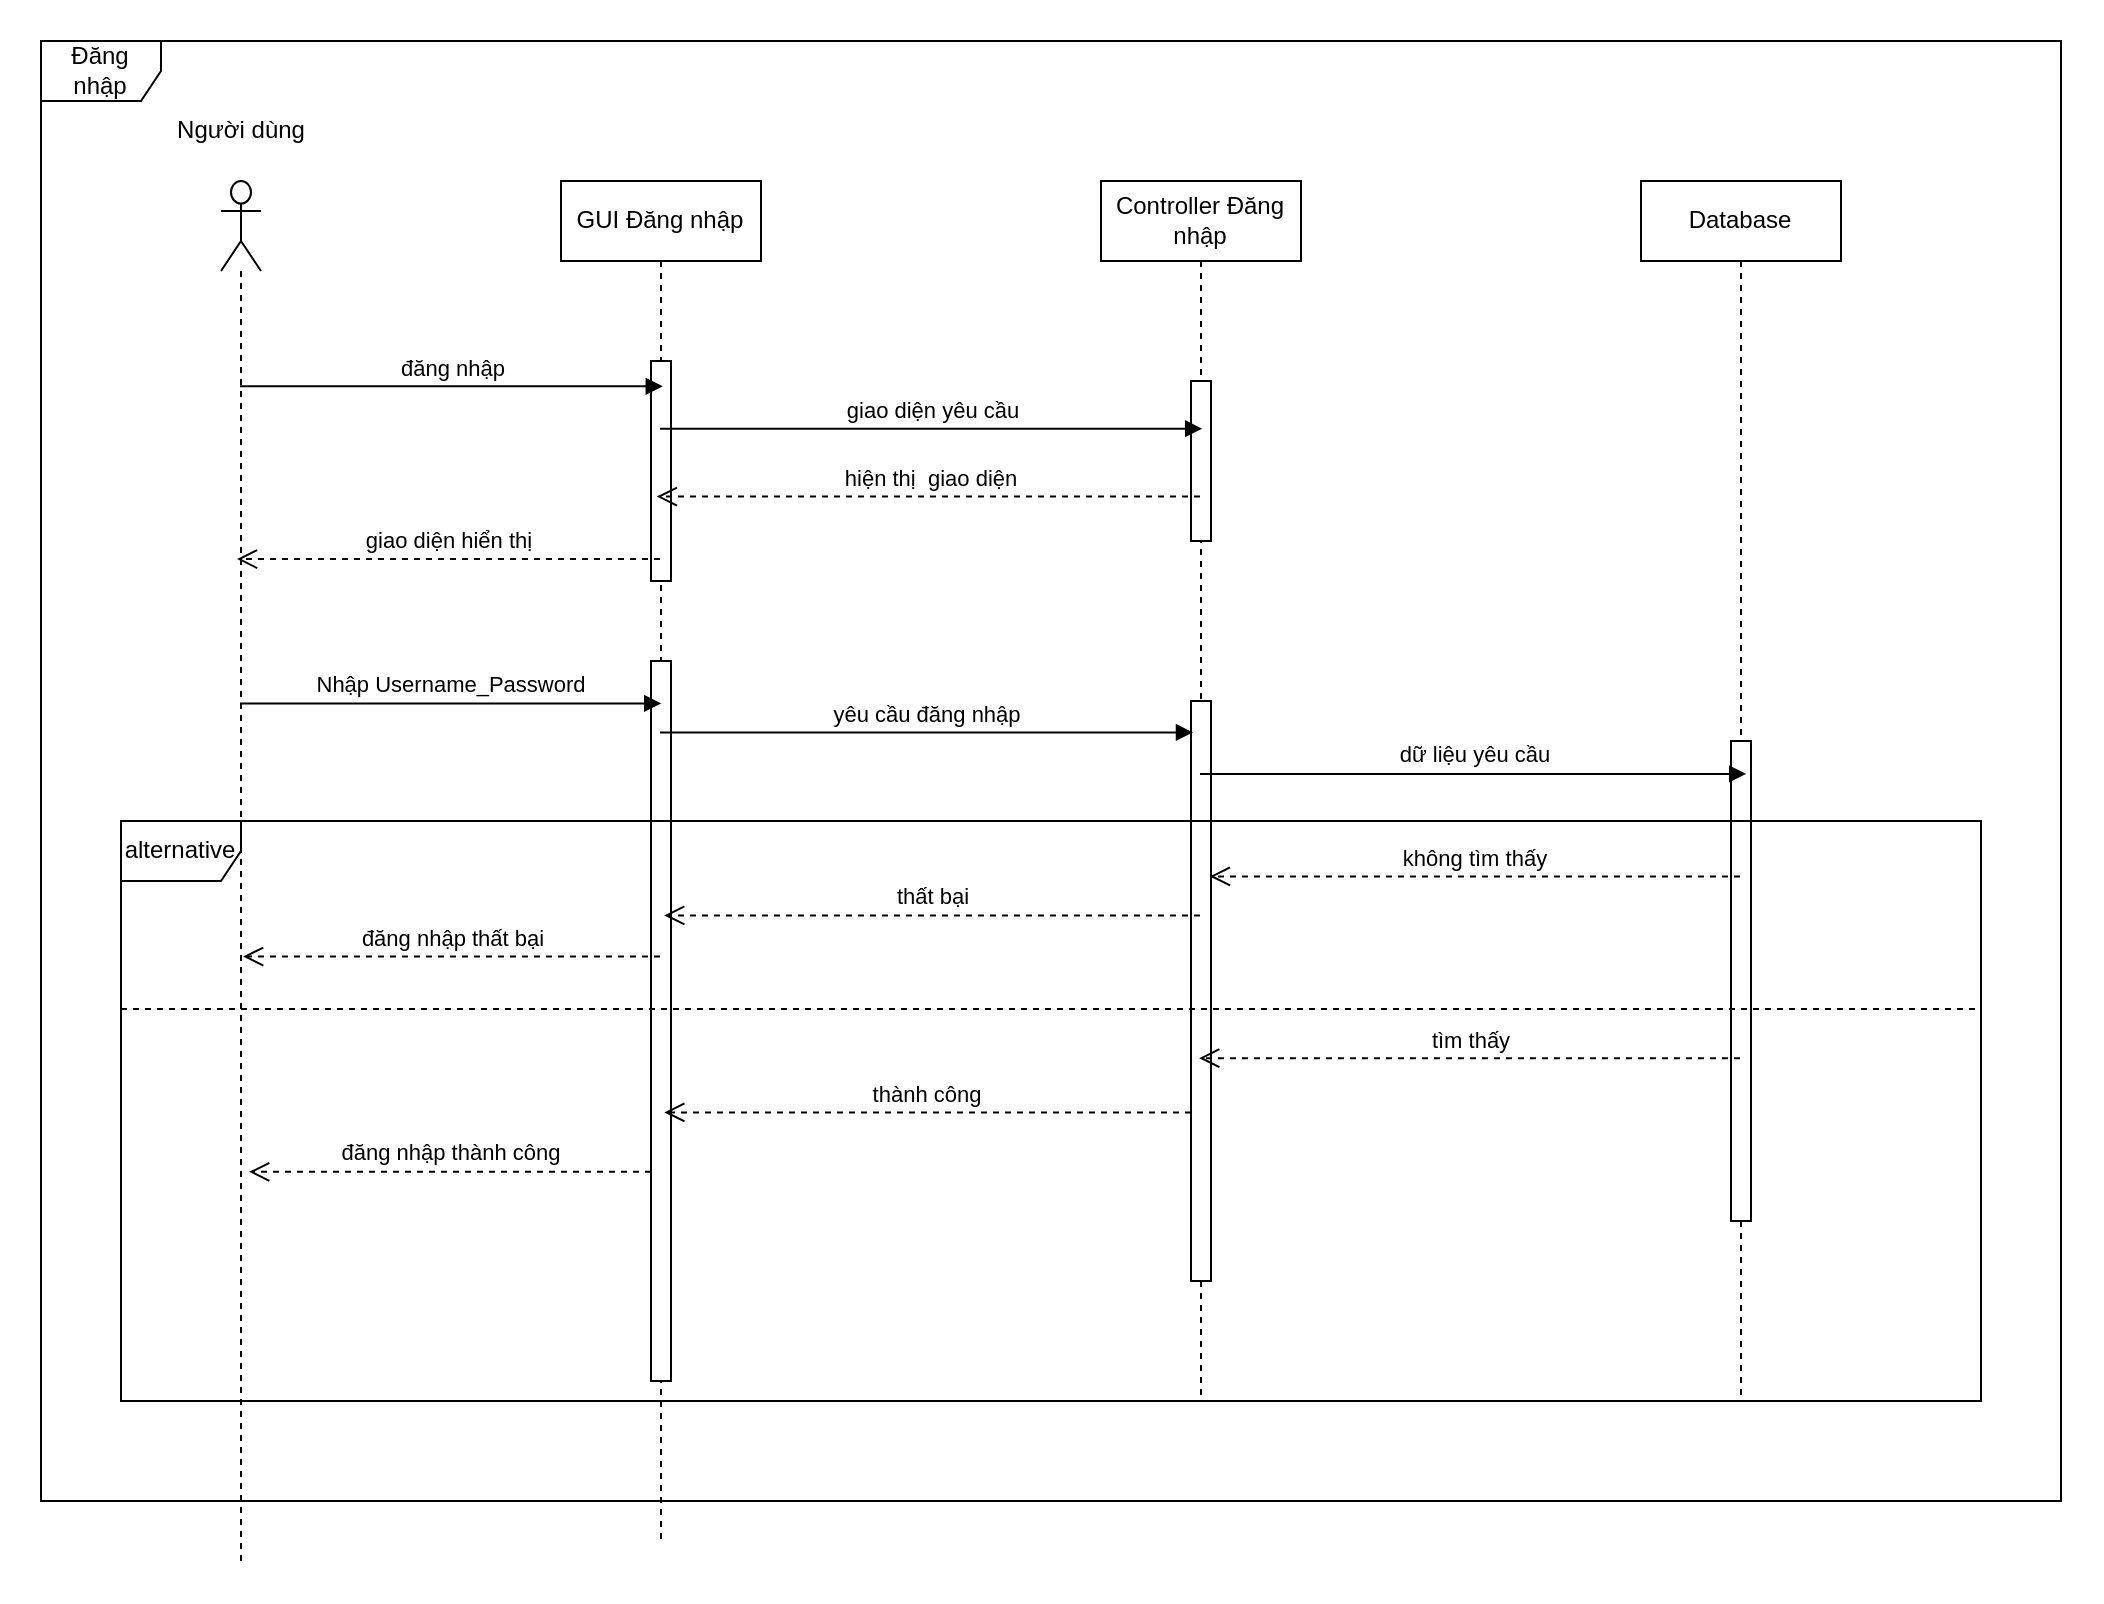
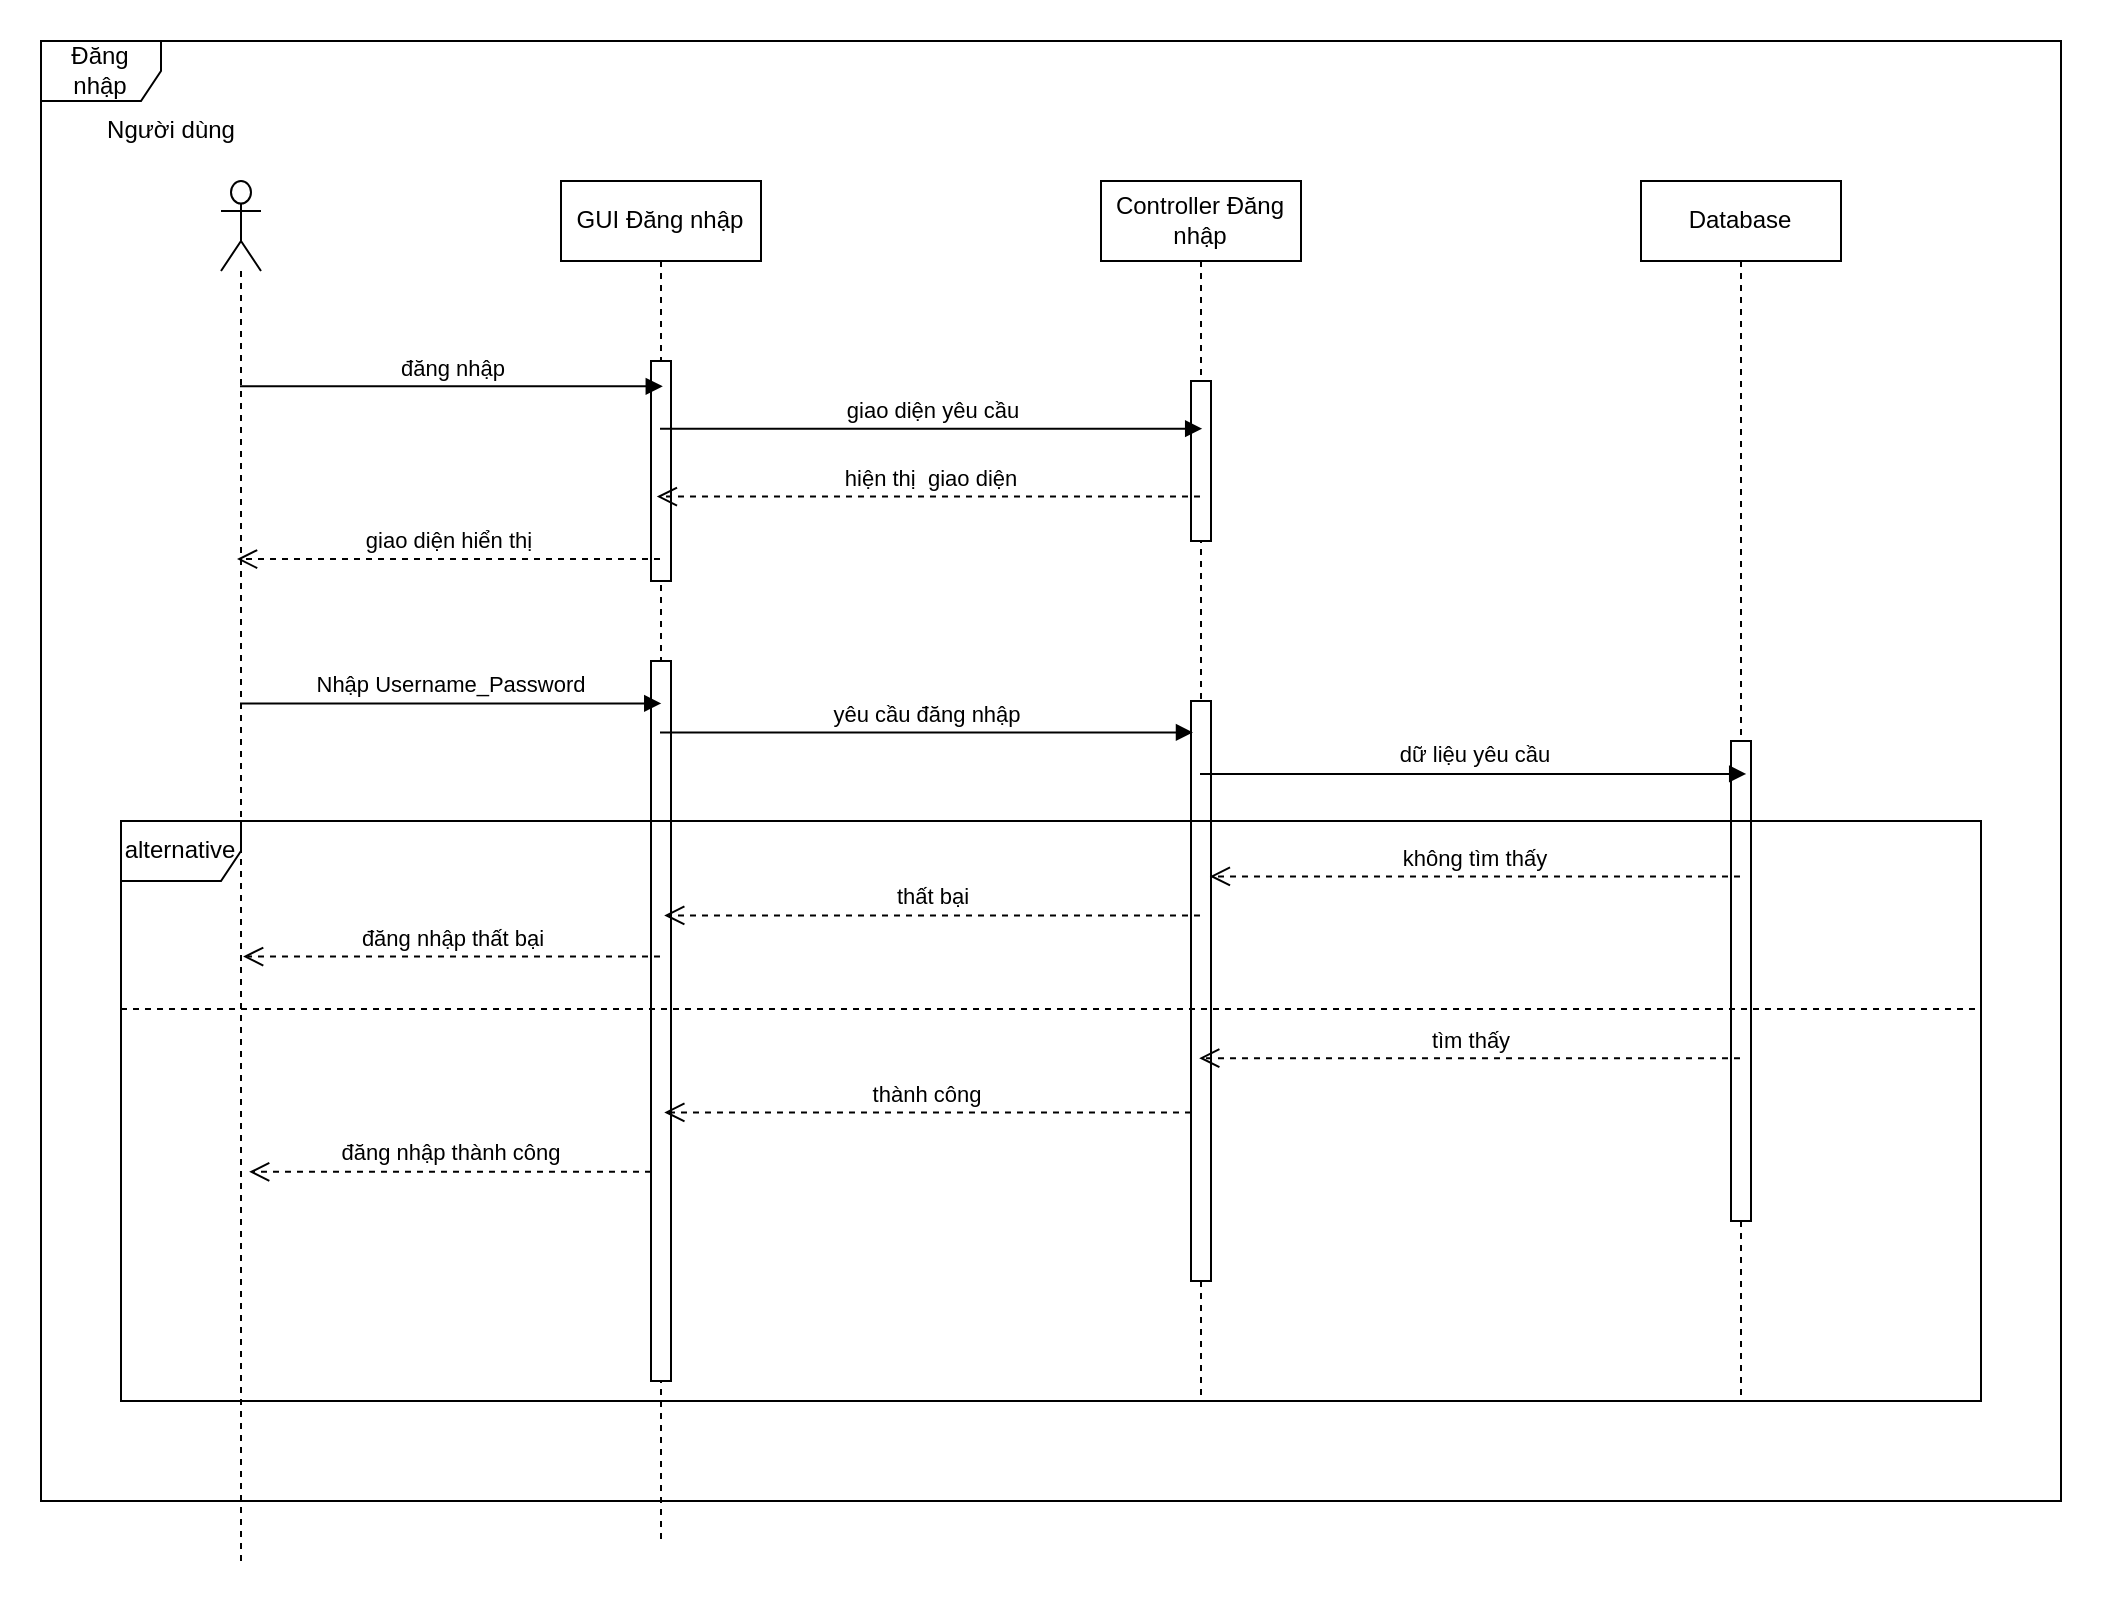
- <mxCell id="7" value="Người dùng" style="text;html=1;align=center;verticalAlign=middle;resizable=0;points=[];autosize=1;strokeColor=none;fillColor=none;" vertex="1" parent="1"><mxGeometry x="75" y="50" width="90" height="30" as="geometry" /></mxCell>
+ <mxCell id="7" value="Người dùng" style="text;html=1;align=center;verticalAlign=middle;resizable=0;points=[];autosize=1;strokeColor=none;fillColor=none;" vertex="1" parent="1"><mxGeometry x="40" y="50" width="90" height="30" as="geometry" /></mxCell>
